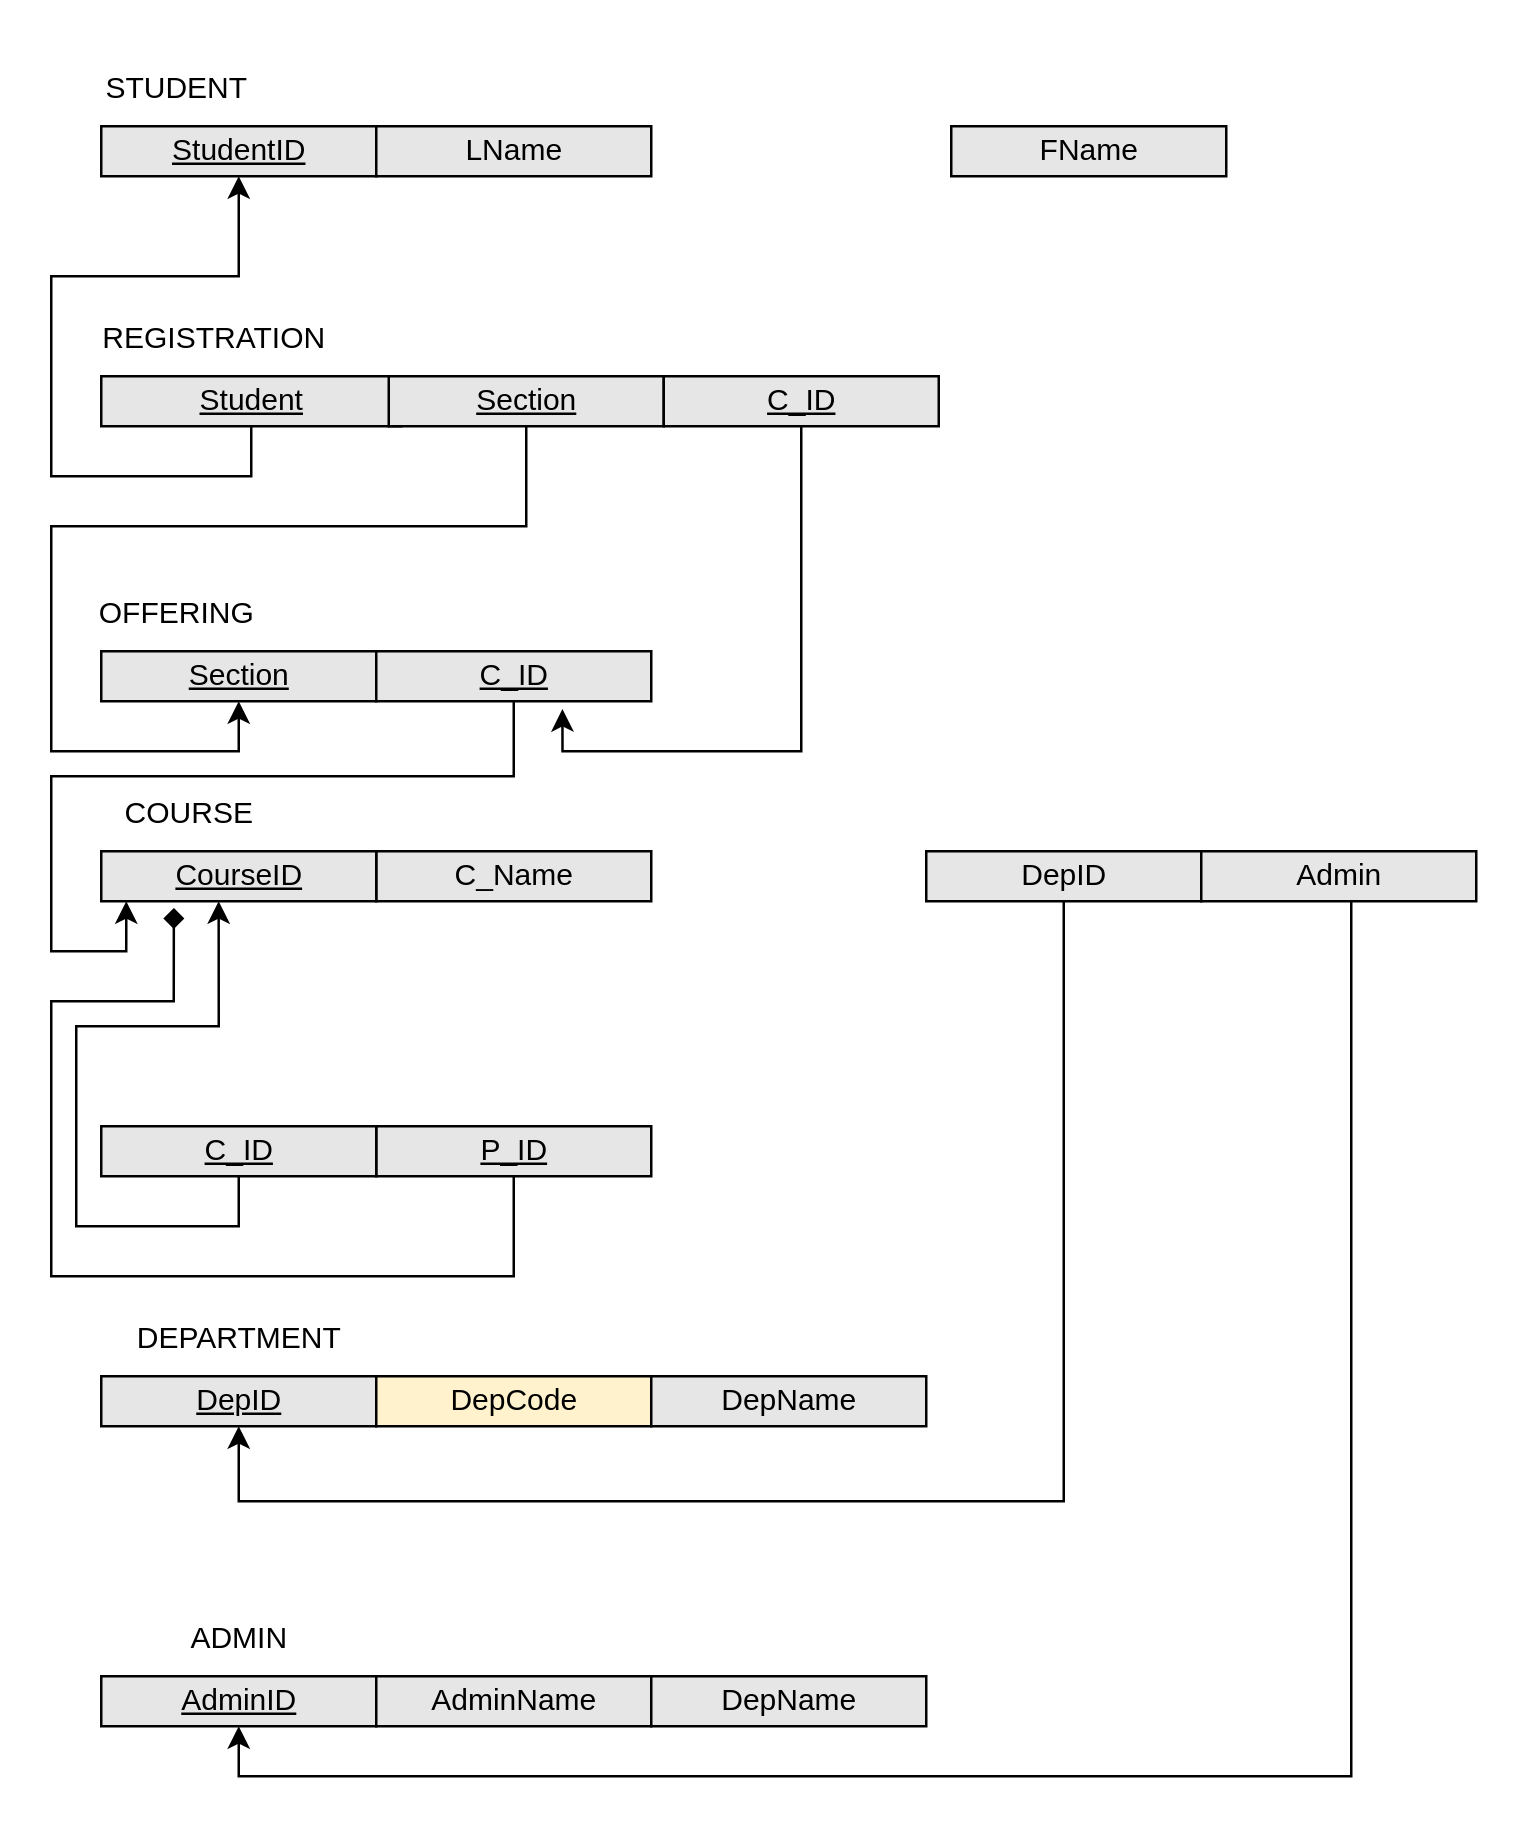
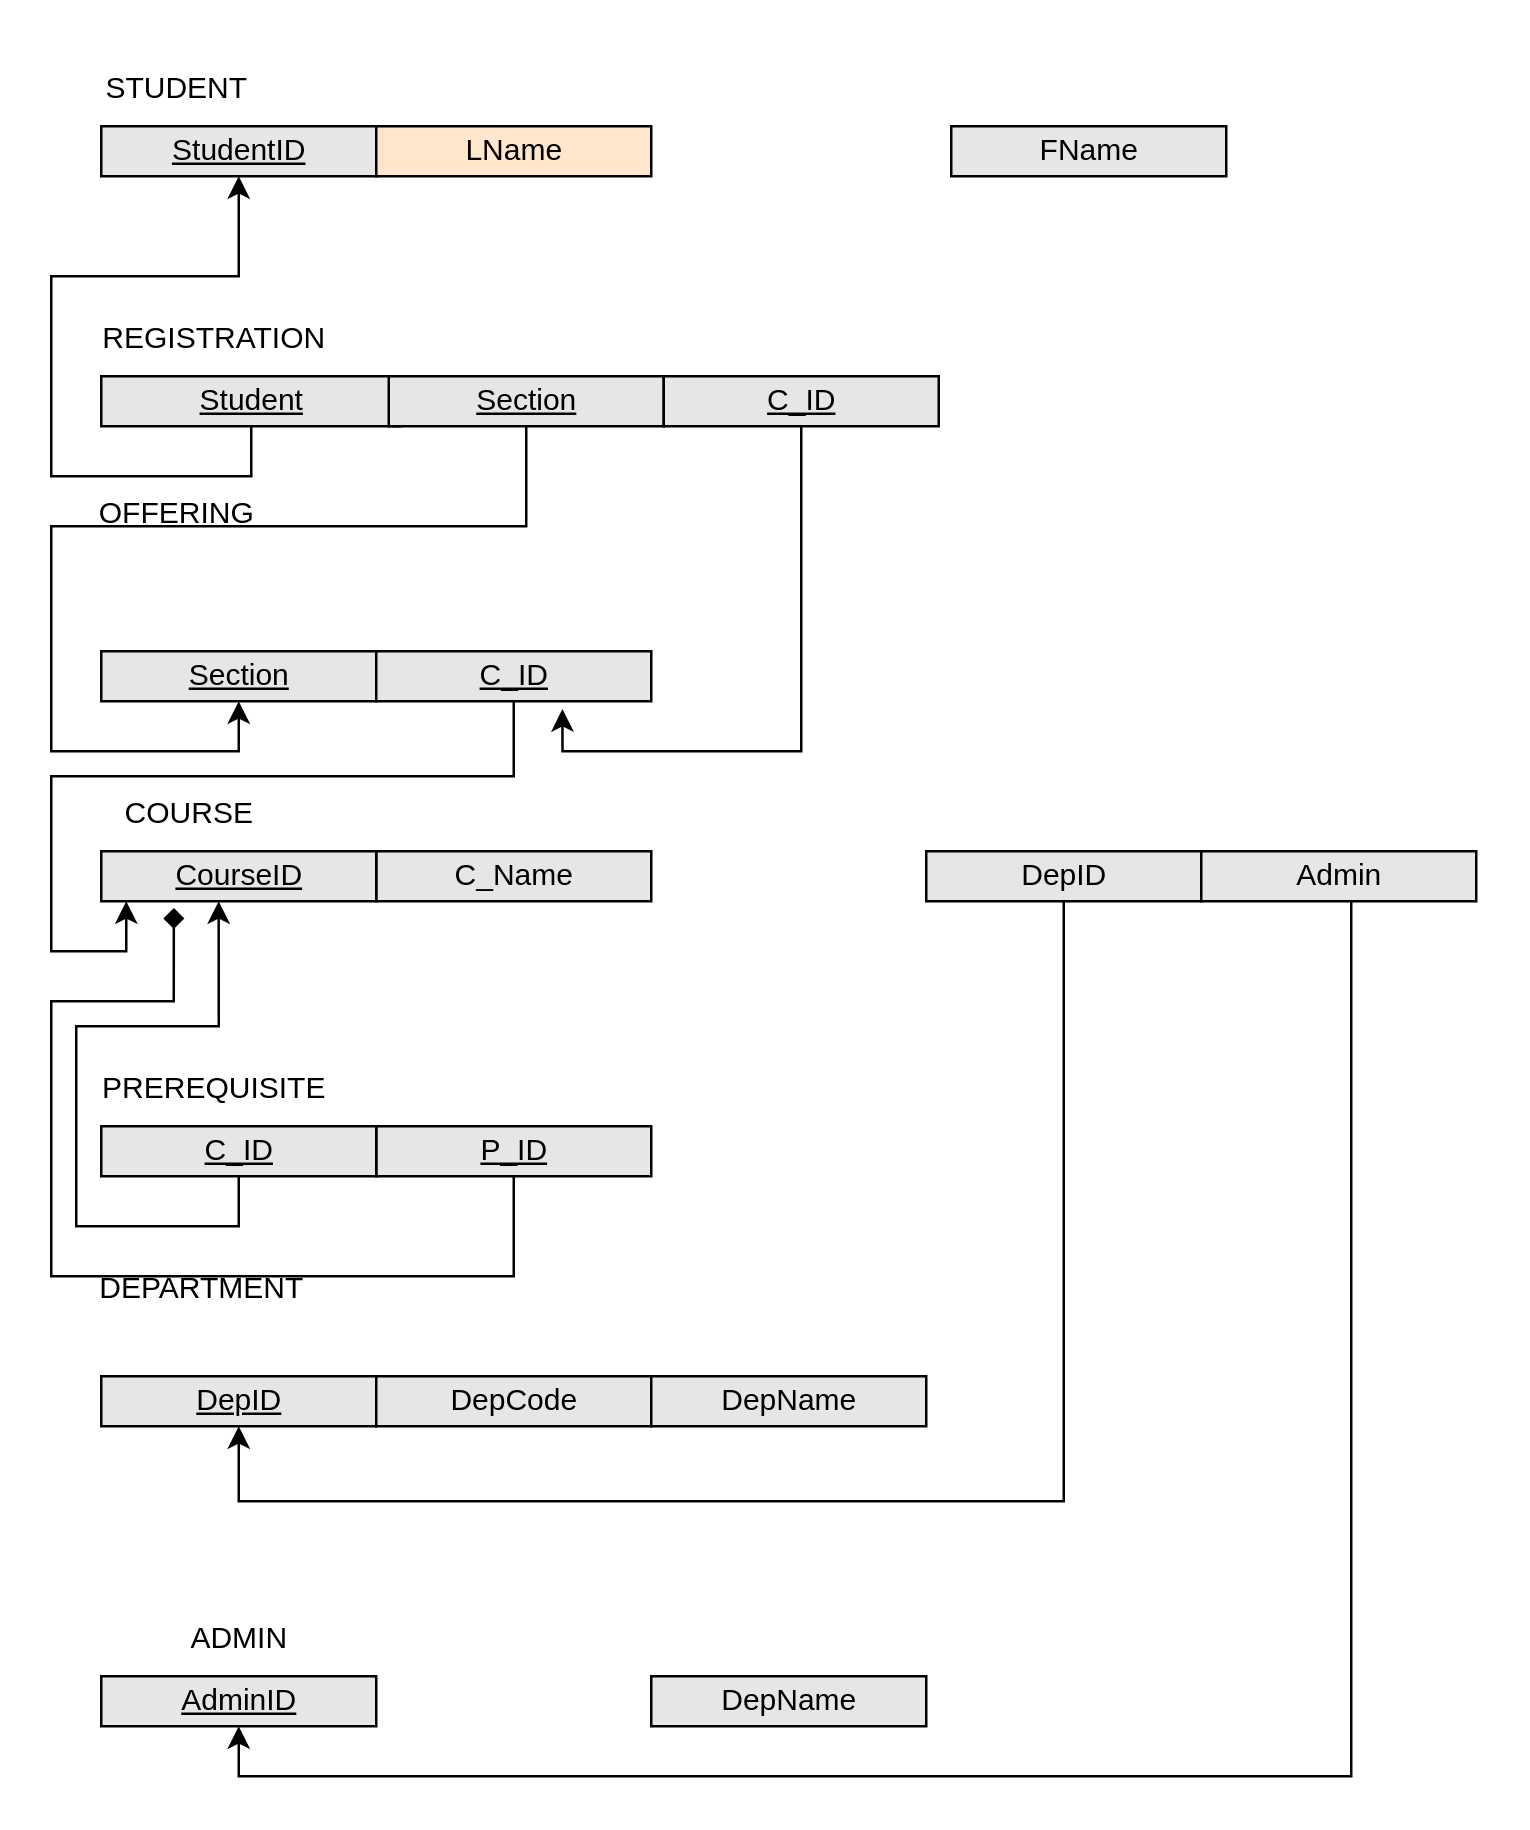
- <mxCell id="3" value="LName" style="html=1;fillColor=#E6E6E6;" parent="1" vertex="1"><mxGeometry x="150" y="50" width="110" height="20" as="geometry" /></mxCell>
+ <mxCell id="3" value="LName" style="html=1;fillColor=#ffe6cc;" parent="1" vertex="1"><mxGeometry x="150" y="50" width="110" height="20" as="geometry" /></mxCell>
- <mxCell id="16" value="OFFERING" style="text;html=1;align=center;verticalAlign=middle;resizable=0;points=[];autosize=1;strokeColor=none;fillColor=none;" parent="1" vertex="1"><mxGeometry x="25" y="230" width="90" height="30" as="geometry" /></mxCell>
+ <mxCell id="16" value="OFFERING" style="text;html=1;align=center;verticalAlign=middle;resizable=0;points=[];autosize=1;strokeColor=none;fillColor=none;" parent="1" vertex="1"><mxGeometry x="25" y="190" width="90" height="30" as="geometry" /></mxCell>
+ <mxCell id="20" value="PREREQUISITE" style="text;html=1;align=center;verticalAlign=middle;resizable=0;points=[];autosize=1;strokeColor=none;fillColor=none;" parent="1" vertex="1"><mxGeometry x="30" y="420" width="110" height="30" as="geometry" /></mxCell>
- <mxCell id="28" value="DEPARTMENT" style="text;html=1;align=center;verticalAlign=middle;resizable=0;points=[];autosize=1;strokeColor=none;fillColor=none;" parent="1" vertex="1"><mxGeometry x="40" y="520" width="110" height="30" as="geometry" /></mxCell>
+ <mxCell id="28" value="DEPARTMENT" style="text;html=1;align=center;verticalAlign=middle;resizable=0;points=[];autosize=1;strokeColor=none;fillColor=none;" parent="1" vertex="1"><mxGeometry x="25" y="500" width="110" height="30" as="geometry" /></mxCell>
- <mxCell id="26" value="DepCode" style="html=1;fillColor=#fff2cc;" parent="1" vertex="1"><mxGeometry x="150" y="550" width="110" height="20" as="geometry" /></mxCell>
+ <mxCell id="26" value="DepCode" style="html=1;fillColor=#E6E6E6;" parent="1" vertex="1"><mxGeometry x="150" y="550" width="110" height="20" as="geometry" /></mxCell>
- <mxCell id="30" value="AdminName" style="html=1;fillColor=#E6E6E6;" parent="1" vertex="1"><mxGeometry x="150" y="670" width="110" height="20" as="geometry" /></mxCell>
